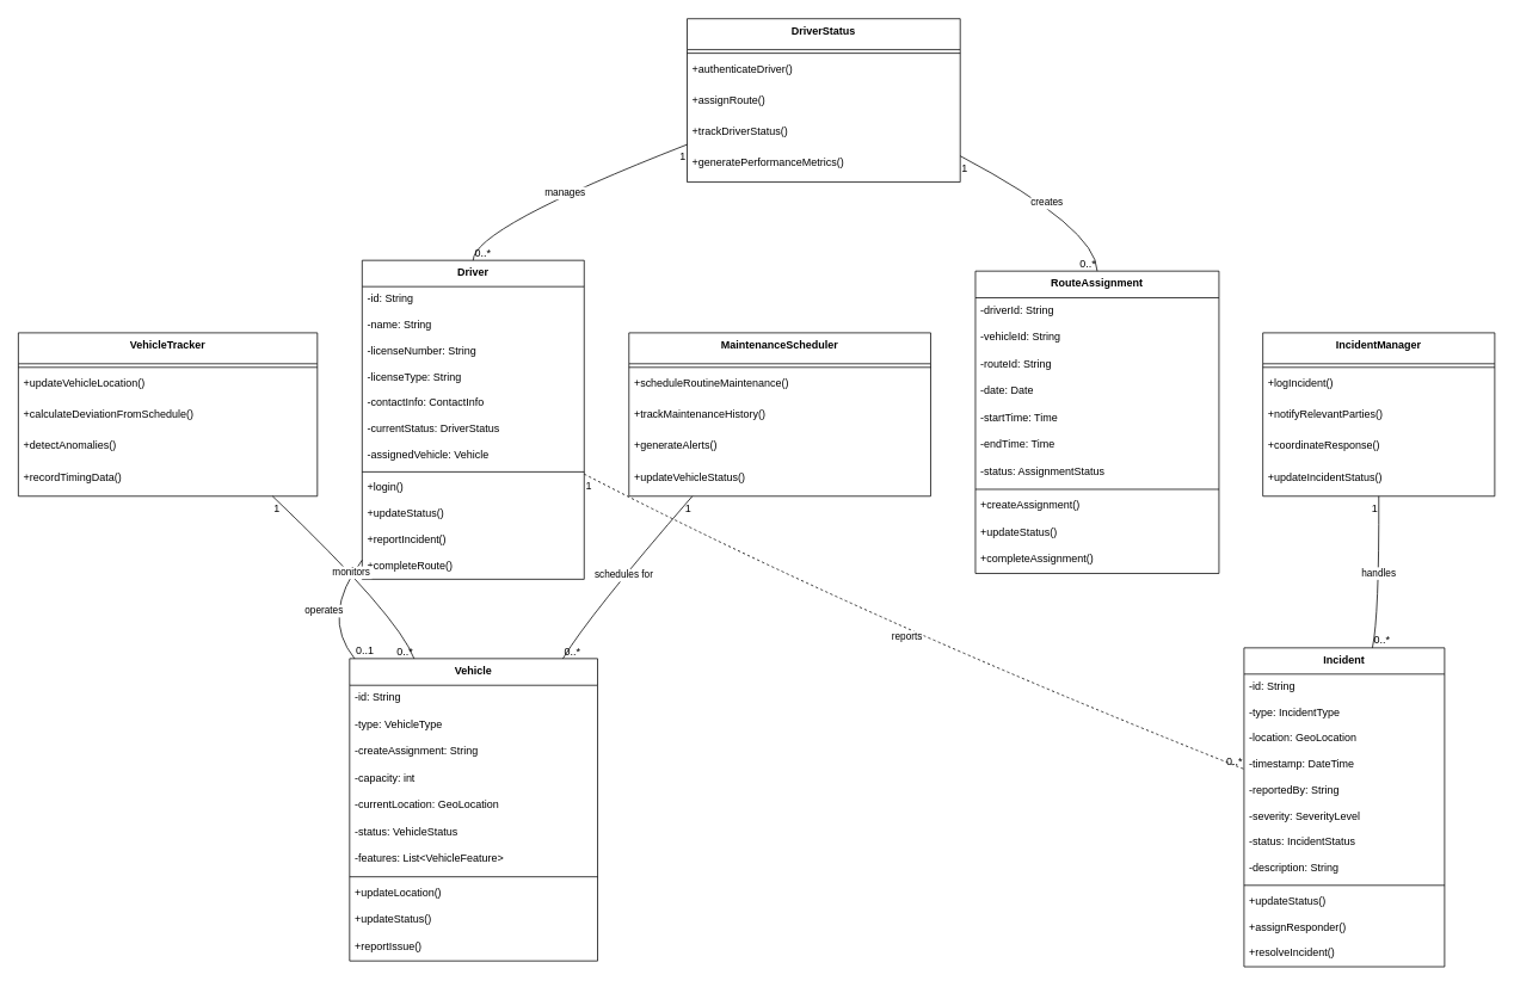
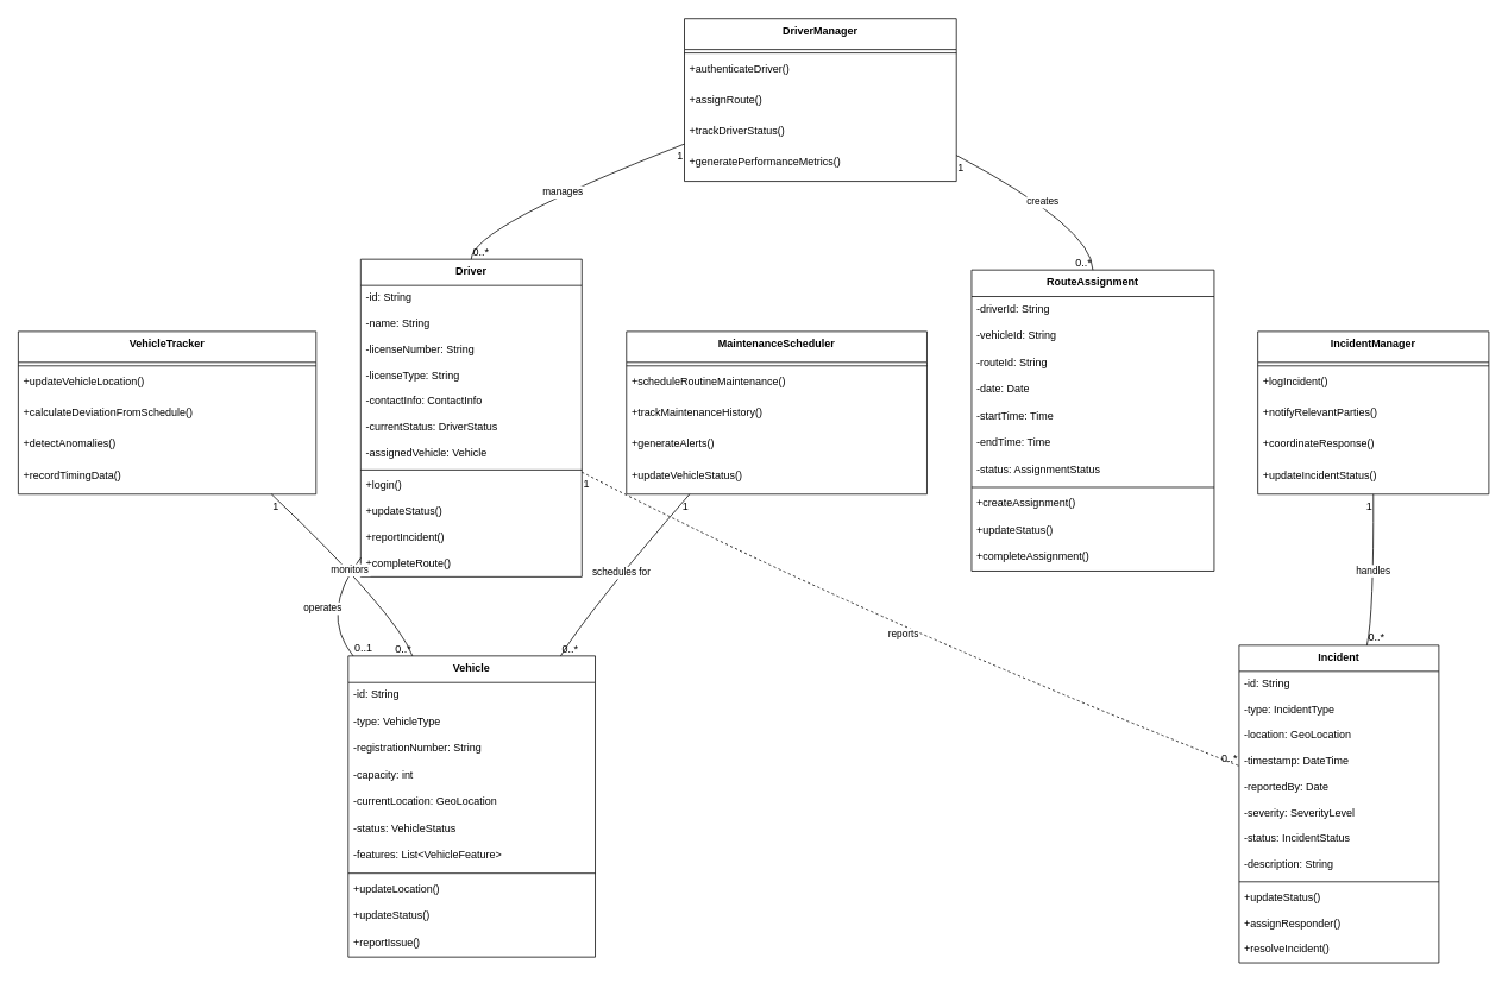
- <mxCell id="2" value="DriverStatus" style="swimlane;fontStyle=1;align=center;verticalAlign=top;childLayout=stackLayout;horizontal=1;startSize=34.545;horizontalStack=0;resizeParent=1;resizeParentMax=0;resizeLast=0;collapsible=0;marginBottom=0;" vertex="1" parent="1"><mxGeometry x="767" y="20" width="305" height="182.545" as="geometry" /></mxCell>
+ <mxCell id="2" value="DriverManager" style="swimlane;fontStyle=1;align=center;verticalAlign=top;childLayout=stackLayout;horizontal=1;startSize=34.545;horizontalStack=0;resizeParent=1;resizeParentMax=0;resizeLast=0;collapsible=0;marginBottom=0;" vertex="1" parent="1"><mxGeometry x="767" y="20" width="305" height="182.545" as="geometry" /></mxCell>
- <mxCell id="24" value="-createAssignment: String" style="text;strokeColor=none;fillColor=none;align=left;verticalAlign=top;spacingLeft=4;spacingRight=4;overflow=hidden;rotatable=0;points=[[0,0.5],[1,0.5]];portConstraint=eastwest;" vertex="1" parent="21"><mxGeometry y="89.818" width="277" height="30" as="geometry" /></mxCell>
+ <mxCell id="24" value="-registrationNumber: String" style="text;strokeColor=none;fillColor=none;align=left;verticalAlign=top;spacingLeft=4;spacingRight=4;overflow=hidden;rotatable=0;points=[[0,0.5],[1,0.5]];portConstraint=eastwest;" vertex="1" parent="21"><mxGeometry y="89.818" width="277" height="30" as="geometry" /></mxCell>
- <mxCell id="56" value="-reportedBy: String" style="text;strokeColor=none;fillColor=none;align=left;verticalAlign=top;spacingLeft=4;spacingRight=4;overflow=hidden;rotatable=0;points=[[0,0.5],[1,0.5]];portConstraint=eastwest;" vertex="1" parent="51"><mxGeometry y="145.333" width="224" height="29" as="geometry" /></mxCell>
+ <mxCell id="56" value="-reportedBy: Date" style="text;strokeColor=none;fillColor=none;align=left;verticalAlign=top;spacingLeft=4;spacingRight=4;overflow=hidden;rotatable=0;points=[[0,0.5],[1,0.5]];portConstraint=eastwest;" vertex="1" parent="51"><mxGeometry y="145.333" width="224" height="29" as="geometry" /></mxCell>
